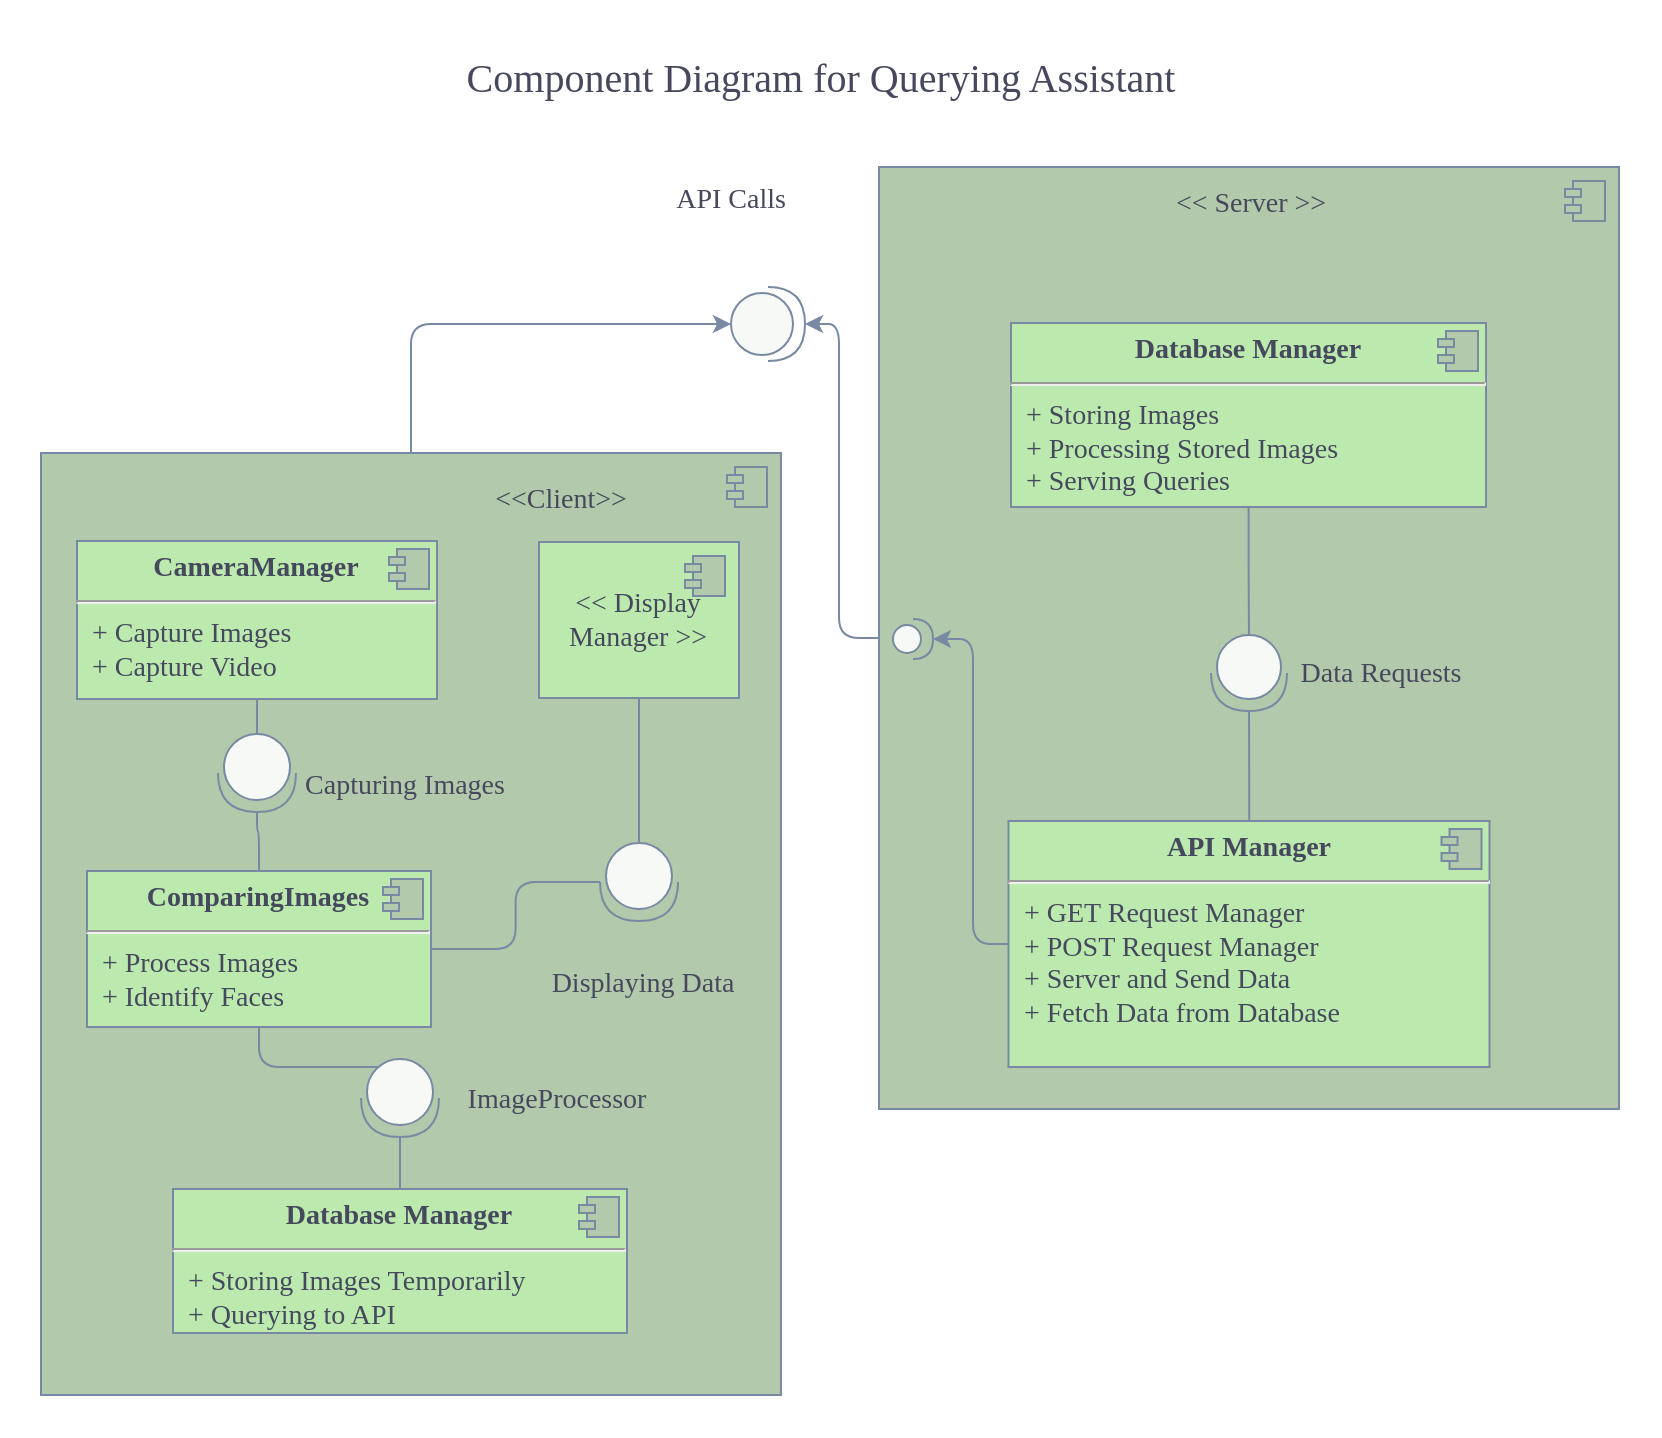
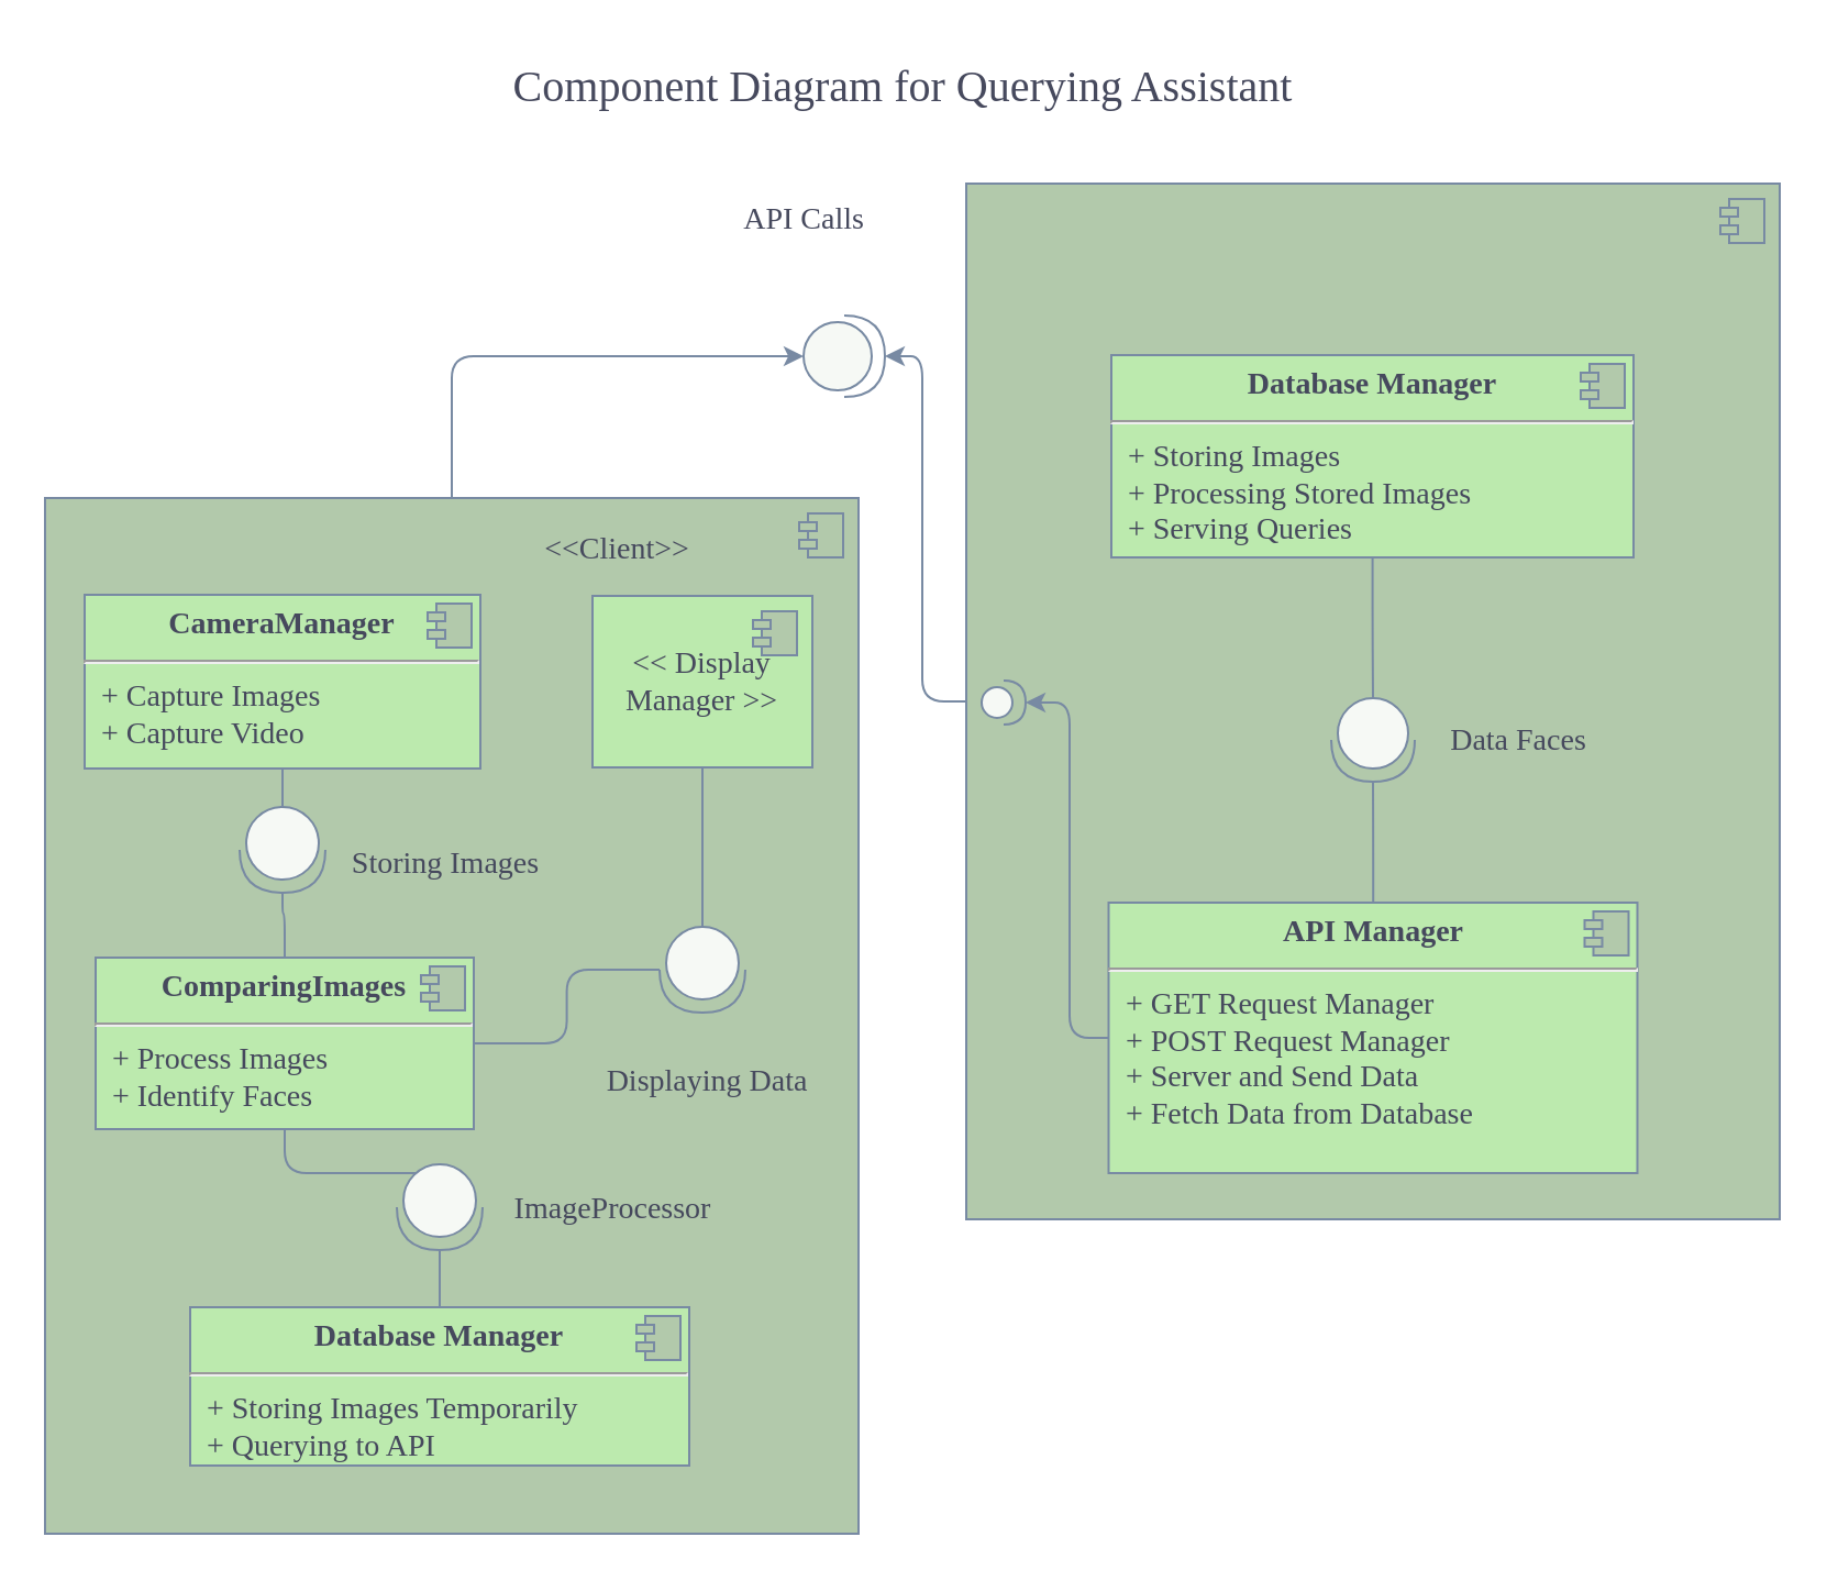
- <mxCell id="10" value="&amp;lt;&amp;lt; Server &amp;gt;&amp;gt;" style="text;html=1;align=center;verticalAlign=middle;resizable=0;points=[];autosize=1;strokeColor=none;fillColor=none;fontColor=#46495D;rounded=0;labelBackgroundColor=none;fontFamily=Product Sans;fontSource=https%3A%2F%2Ffonts.googleapis.com%2Fcss%3Ffamily%3DProduct%2BSans;fontSize=14;" vertex="1" parent="1"><mxGeometry x="579" y="87" width="92" height="29" as="geometry" /></mxCell>
- <mxCell id="16" value="Data Requests" style="text;html=1;align=center;verticalAlign=middle;resizable=0;points=[];autosize=1;strokeColor=none;fillColor=none;fontColor=#46495D;labelBackgroundColor=none;fontFamily=Product Sans;fontSource=https%3A%2F%2Ffonts.googleapis.com%2Fcss%3Ffamily%3DProduct%2BSans;fontSize=14;" vertex="1" parent="1"><mxGeometry x="636.5" y="322" width="106" height="29" as="geometry" /></mxCell>
+ <mxCell id="16" value="Data Faces" style="text;html=1;align=center;verticalAlign=middle;resizable=0;points=[];autosize=1;strokeColor=none;fillColor=none;fontColor=#46495D;labelBackgroundColor=none;fontFamily=Product Sans;fontSource=https%3A%2F%2Ffonts.googleapis.com%2Fcss%3Ffamily%3DProduct%2BSans;fontSize=14;" vertex="1" parent="1"><mxGeometry x="636.5" y="322" width="106" height="29" as="geometry" /></mxCell>
- <mxCell id="36" value="Capturing Images" style="text;html=1;align=center;verticalAlign=middle;resizable=0;points=[];autosize=1;strokeColor=none;fillColor=none;fontColor=#46495D;labelBackgroundColor=none;fontFamily=Product Sans;fontSource=https%3A%2F%2Ffonts.googleapis.com%2Fcss%3Ffamily%3DProduct%2BSans;fontSize=14;" vertex="1" parent="1"><mxGeometry x="139" y="378.5" width="126" height="29" as="geometry" /></mxCell>
+ <mxCell id="36" value="Storing Images" style="text;html=1;align=center;verticalAlign=middle;resizable=0;points=[];autosize=1;strokeColor=none;fillColor=none;fontColor=#46495D;labelBackgroundColor=none;fontFamily=Product Sans;fontSource=https%3A%2F%2Ffonts.googleapis.com%2Fcss%3Ffamily%3DProduct%2BSans;fontSize=14;" vertex="1" parent="1"><mxGeometry x="139" y="378.5" width="126" height="29" as="geometry" /></mxCell>
